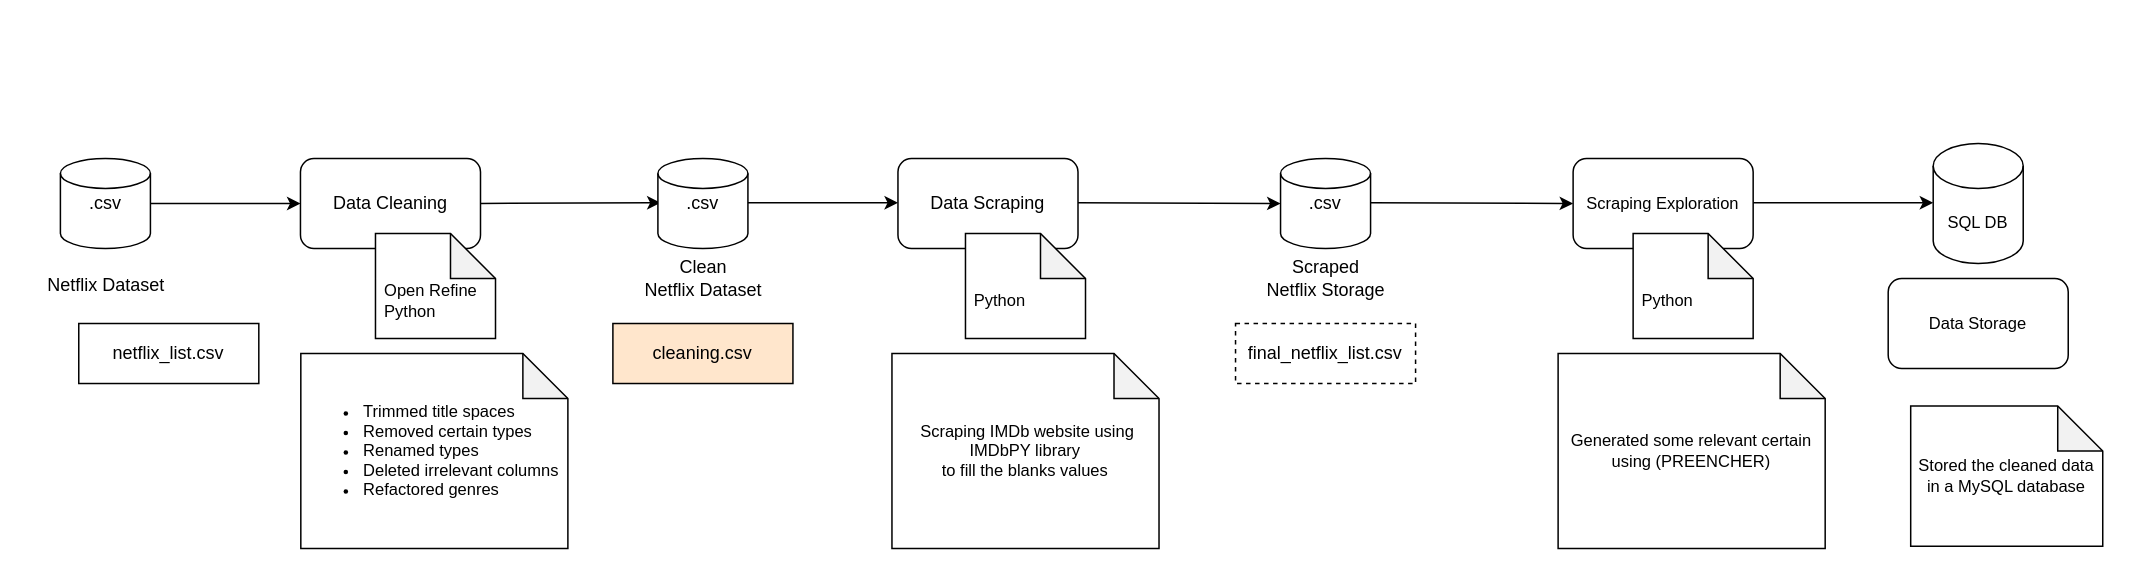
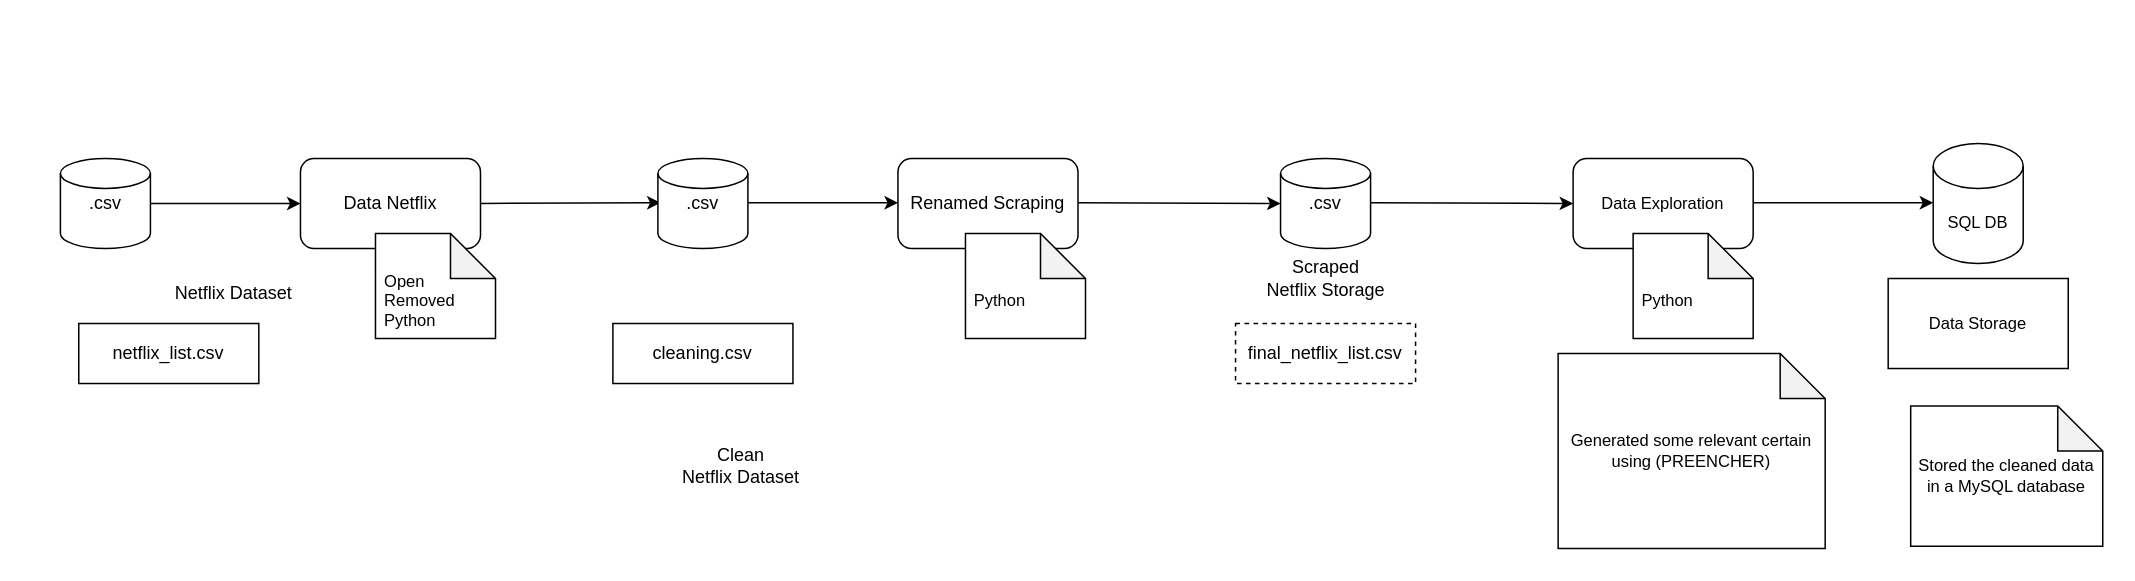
- <mxCell id="6" value="Data Cleaning" style="rounded=1;whiteSpace=wrap;html=1;fontColor=default;strokeColor=default;strokeWidth=1;fillColor=default;" parent="1" vertex="1"><mxGeometry x="199.76" y="105" width="120" height="60" as="geometry" /></mxCell>
+ <mxCell id="6" value="Data Netflix" style="rounded=1;whiteSpace=wrap;html=1;fontColor=default;strokeColor=default;strokeWidth=1;fillColor=default;" parent="1" vertex="1"><mxGeometry x="199.76" y="105" width="120" height="60" as="geometry" /></mxCell>
- <mxCell id="12" value="Data Scraping" style="rounded=1;whiteSpace=wrap;html=1;fontColor=default;strokeColor=default;strokeWidth=1;fillColor=default;" vertex="1" parent="1"><mxGeometry x="598" y="105" width="120" height="60" as="geometry" /></mxCell>
+ <mxCell id="12" value="Renamed Scraping" style="rounded=1;whiteSpace=wrap;html=1;fontColor=default;strokeColor=default;strokeWidth=1;fillColor=default;" vertex="1" parent="1"><mxGeometry x="598" y="105" width="120" height="60" as="geometry" /></mxCell>
- <mxCell id="21" value="Scraping Exploration" style="rounded=1;whiteSpace=wrap;html=1;fontSize=11;fontColor=default;strokeColor=default;strokeWidth=1;fillColor=default;align=center;verticalAlign=middle;" vertex="1" parent="1"><mxGeometry x="1048" y="105" width="120" height="60" as="geometry" /></mxCell>
+ <mxCell id="21" value="Data Exploration" style="rounded=1;whiteSpace=wrap;html=1;fontSize=11;fontColor=default;strokeColor=default;strokeWidth=1;fillColor=default;align=center;verticalAlign=middle;" vertex="1" parent="1"><mxGeometry x="1048" y="105" width="120" height="60" as="geometry" /></mxCell>
- <mxCell id="32" value="Clean&lt;br&gt;Netflix Dataset" style="text;html=1;resizable=0;autosize=1;align=center;verticalAlign=middle;points=[];fillColor=none;strokeColor=none;rounded=0;fontColor=default;" vertex="1" parent="1"><mxGeometry x="423" y="170" width="90" height="30" as="geometry" /></mxCell>
+ <mxCell id="32" value="Clean&lt;br&gt;Netflix Dataset" style="text;html=1;resizable=0;autosize=1;align=center;verticalAlign=middle;points=[];fillColor=none;strokeColor=none;rounded=0;fontColor=default;" vertex="1" parent="1"><mxGeometry x="448" y="295" width="90" height="30" as="geometry" /></mxCell>
- <mxCell id="4" value="Netflix Dataset" style="text;html=1;resizable=0;autosize=1;align=center;verticalAlign=middle;points=[];fillColor=none;strokeColor=none;rounded=0;fontColor=default;" parent="1" vertex="1"><mxGeometry x="24.76" y="180" width="90" height="20" as="geometry" /></mxCell>
+ <mxCell id="4" value="Netflix Dataset" style="text;html=1;resizable=0;autosize=1;align=center;verticalAlign=middle;points=[];fillColor=none;strokeColor=none;rounded=0;fontColor=default;" parent="1" vertex="1"><mxGeometry x="109.76" y="185" width="90" height="20" as="geometry" /></mxCell>
- <mxCell id="7" value="Open Refine&lt;br&gt;Python" style="shape=note;whiteSpace=wrap;html=1;backgroundOutline=1;darkOpacity=0.05;fontColor=default;strokeColor=default;strokeWidth=1;fillColor=default;align=left;fontSize=11;verticalAlign=middle;spacingLeft=4;spacingTop=20;" parent="1" vertex="1"><mxGeometry x="249.76" y="155" width="80" height="70" as="geometry" /></mxCell>
+ <mxCell id="7" value="Open Removed&lt;br&gt;Python" style="shape=note;whiteSpace=wrap;html=1;backgroundOutline=1;darkOpacity=0.05;fontColor=default;strokeColor=default;strokeWidth=1;fillColor=default;align=left;fontSize=11;verticalAlign=middle;spacingLeft=4;spacingTop=20;" parent="1" vertex="1"><mxGeometry x="249.76" y="155" width="80" height="70" as="geometry" /></mxCell>
- <mxCell id="8" value="Data Storage" style="rounded=1;whiteSpace=wrap;html=1;fontSize=11;fontColor=default;strokeColor=default;strokeWidth=1;fillColor=default;align=center;verticalAlign=middle;" parent="1" vertex="1"><mxGeometry x="1258" y="185" width="120" height="60" as="geometry" /></mxCell>
+ <mxCell id="8" value="Data Storage" style="whiteSpace=wrap;html=1;fontSize=11;fontColor=default;strokeColor=default;strokeWidth=1;fillColor=default;align=center;verticalAlign=middle;rounded=0;" parent="1" vertex="1"><mxGeometry x="1258" y="185" width="120" height="60" as="geometry" /></mxCell>
- <mxCell id="33" value="cleaning.csv" style="rounded=0;whiteSpace=wrap;html=1;align=center;fillColor=#ffe6cc;" vertex="1" parent="1"><mxGeometry x="408" y="215" width="120" height="40" as="geometry" /></mxCell>
+ <mxCell id="33" value="cleaning.csv" style="rounded=0;whiteSpace=wrap;html=1;align=center;" vertex="1" parent="1"><mxGeometry x="408" y="215" width="120" height="40" as="geometry" /></mxCell>
- <mxCell id="11" value="&lt;ul&gt;&lt;li&gt;Trimmed title spaces&lt;/li&gt;&lt;li&gt;Removed certain types&lt;br&gt;&lt;/li&gt;&lt;li&gt;Renamed types&lt;br&gt;&lt;/li&gt;&lt;li&gt;Deleted irrelevant columns&lt;/li&gt;&lt;li&gt;Refactored genres&lt;/li&gt;&lt;/ul&gt;" style="shape=note;whiteSpace=wrap;html=1;backgroundOutline=1;darkOpacity=0.05;fontSize=11;fontColor=default;strokeColor=default;strokeWidth=1;fillColor=default;align=left;verticalAlign=middle;" parent="1" vertex="1"><mxGeometry x="200" y="235" width="178" height="130" as="geometry" /></mxCell>
- <mxCell id="13" value="&lt;span&gt;&amp;nbsp;Scraping IMDb website using IMDbPY library&lt;br&gt;to fill the blanks values&lt;br&gt;&lt;/span&gt;" style="shape=note;whiteSpace=wrap;html=1;backgroundOutline=1;darkOpacity=0.05;fontSize=11;fontColor=default;strokeColor=default;strokeWidth=1;fillColor=default;align=center;verticalAlign=middle;" vertex="1" parent="1"><mxGeometry x="594" y="235" width="178" height="130" as="geometry" /></mxCell>
